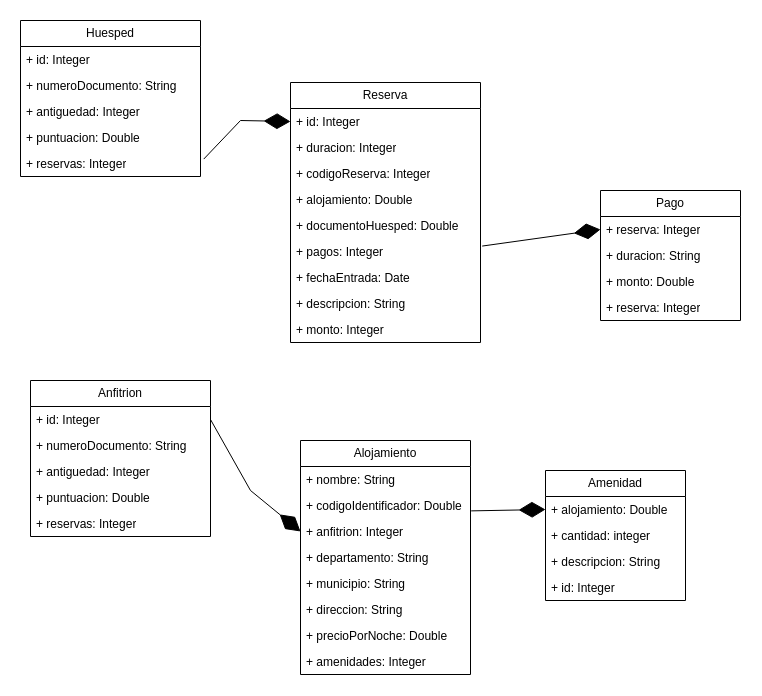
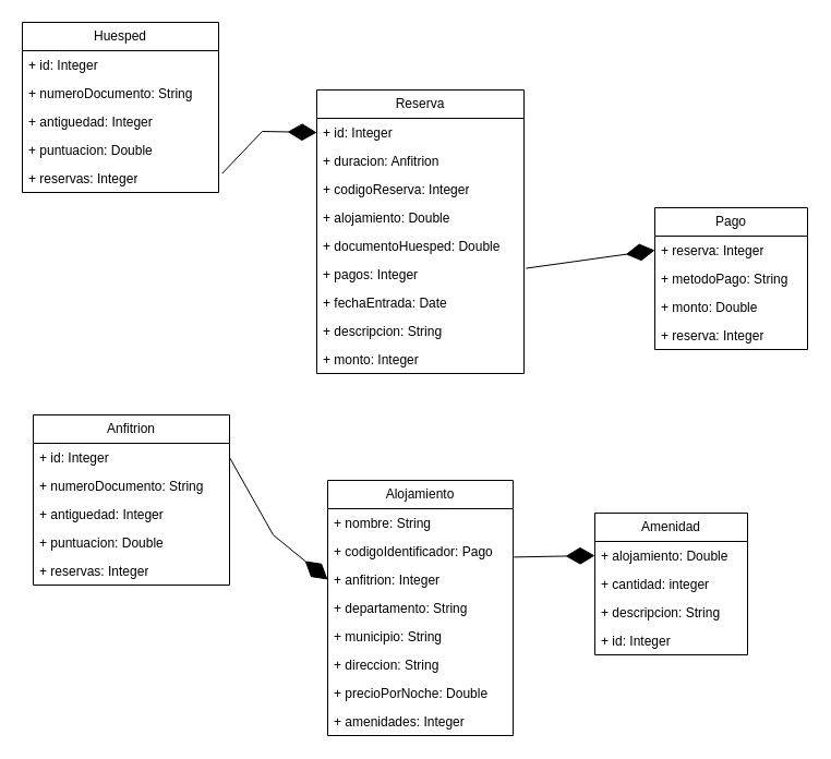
- <mxCell id="19" value="+ duracion: Integer" style="text;strokeColor=none;fillColor=none;align=left;verticalAlign=top;spacingLeft=4;spacingRight=4;overflow=hidden;rotatable=0;points=[[0,0.5],[1,0.5]];portConstraint=eastwest;whiteSpace=wrap;html=1;" vertex="1" parent="17"><mxGeometry y="52" width="190" height="26" as="geometry" /></mxCell>
+ <mxCell id="19" value="+ duracion: Anfitrion" style="text;strokeColor=none;fillColor=none;align=left;verticalAlign=top;spacingLeft=4;spacingRight=4;overflow=hidden;rotatable=0;points=[[0,0.5],[1,0.5]];portConstraint=eastwest;whiteSpace=wrap;html=1;" vertex="1" parent="17"><mxGeometry y="52" width="190" height="26" as="geometry" /></mxCell>
- <mxCell id="29" value="+ duracion: String" style="text;strokeColor=none;fillColor=none;align=left;verticalAlign=top;spacingLeft=4;spacingRight=4;overflow=hidden;rotatable=0;points=[[0,0.5],[1,0.5]];portConstraint=eastwest;whiteSpace=wrap;html=1;" vertex="1" parent="27"><mxGeometry y="52" width="140" height="26" as="geometry" /></mxCell>
+ <mxCell id="29" value="+ metodoPago: String" style="text;strokeColor=none;fillColor=none;align=left;verticalAlign=top;spacingLeft=4;spacingRight=4;overflow=hidden;rotatable=0;points=[[0,0.5],[1,0.5]];portConstraint=eastwest;whiteSpace=wrap;html=1;" vertex="1" parent="27"><mxGeometry y="52" width="140" height="26" as="geometry" /></mxCell>
- <mxCell id="4" value="&lt;div&gt;+ codigoIdentificador: Double&lt;/div&gt;&lt;div&gt;&lt;br&gt;&lt;/div&gt;" style="text;strokeColor=none;fillColor=none;align=left;verticalAlign=top;spacingLeft=4;spacingRight=4;overflow=hidden;rotatable=0;points=[[0,0.5],[1,0.5]];portConstraint=eastwest;whiteSpace=wrap;html=1;" vertex="1" parent="2"><mxGeometry y="52" width="170" height="26" as="geometry" /></mxCell>
+ <mxCell id="4" value="&lt;div&gt;+ codigoIdentificador: Pago&lt;/div&gt;&lt;div&gt;&lt;br&gt;&lt;/div&gt;" style="text;strokeColor=none;fillColor=none;align=left;verticalAlign=top;spacingLeft=4;spacingRight=4;overflow=hidden;rotatable=0;points=[[0,0.5],[1,0.5]];portConstraint=eastwest;whiteSpace=wrap;html=1;" vertex="1" parent="2"><mxGeometry y="52" width="170" height="26" as="geometry" /></mxCell>
